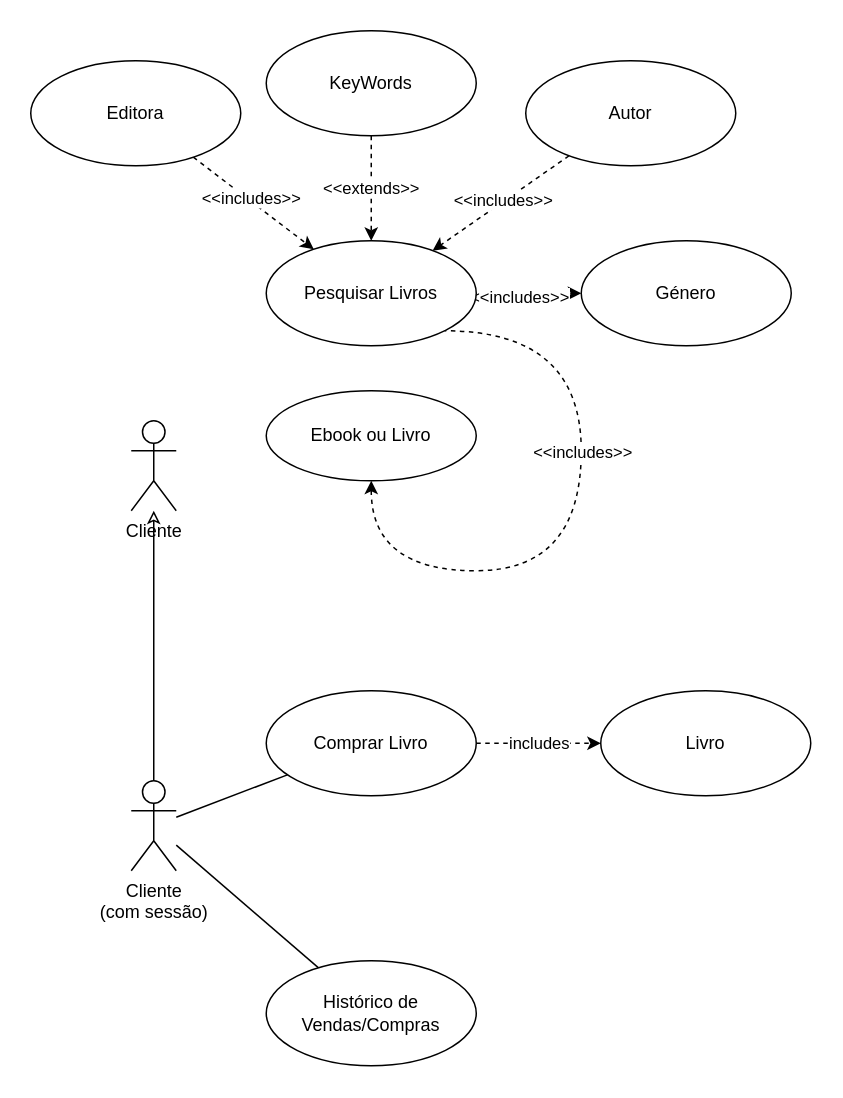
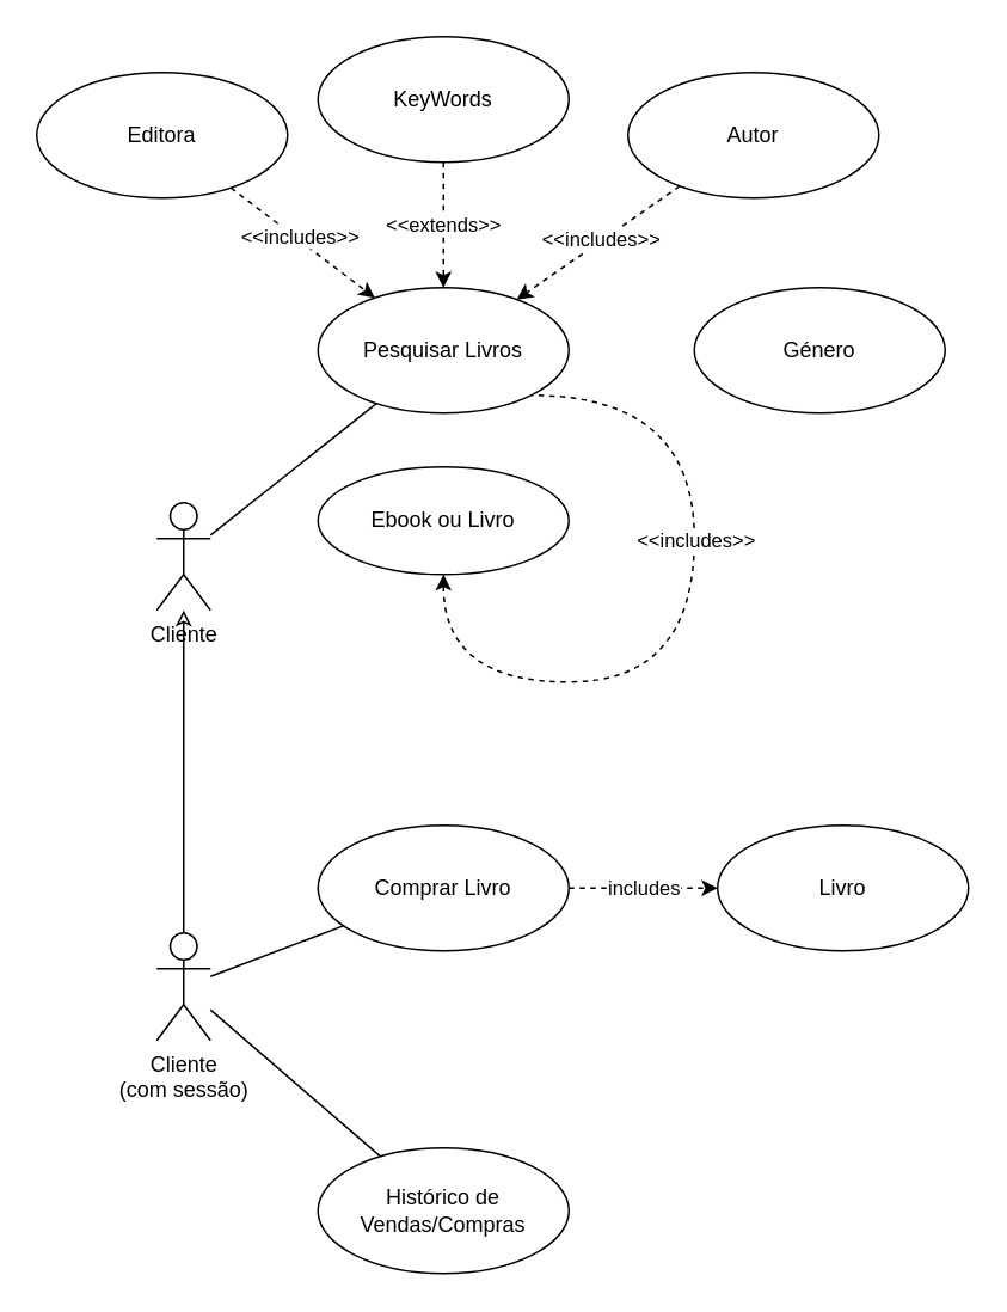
- <mxCell id="4" style="rounded=0;orthogonalLoop=1;jettySize=auto;html=1;startArrow=none;startFill=0;endArrow=classic;endFill=1;dashed=1;" edge="1" parent="1" source="6" target="10"><mxGeometry relative="1" as="geometry" /></mxCell>
- <mxCell id="5" value="&amp;lt;&amp;lt;includes&amp;gt;&amp;gt;" style="edgeLabel;html=1;align=center;verticalAlign=middle;resizable=0;points=[];" vertex="1" connectable="0" parent="4"><mxGeometry x="-0.192" y="-2" relative="1" as="geometry"><mxPoint as="offset" /></mxGeometry></mxCell>
+ <mxCell id="3" style="rounded=0;orthogonalLoop=1;jettySize=auto;html=1;endArrow=none;endFill=0;" edge="1" parent="1" source="6" target="2"><mxGeometry relative="1" as="geometry" /></mxCell>
